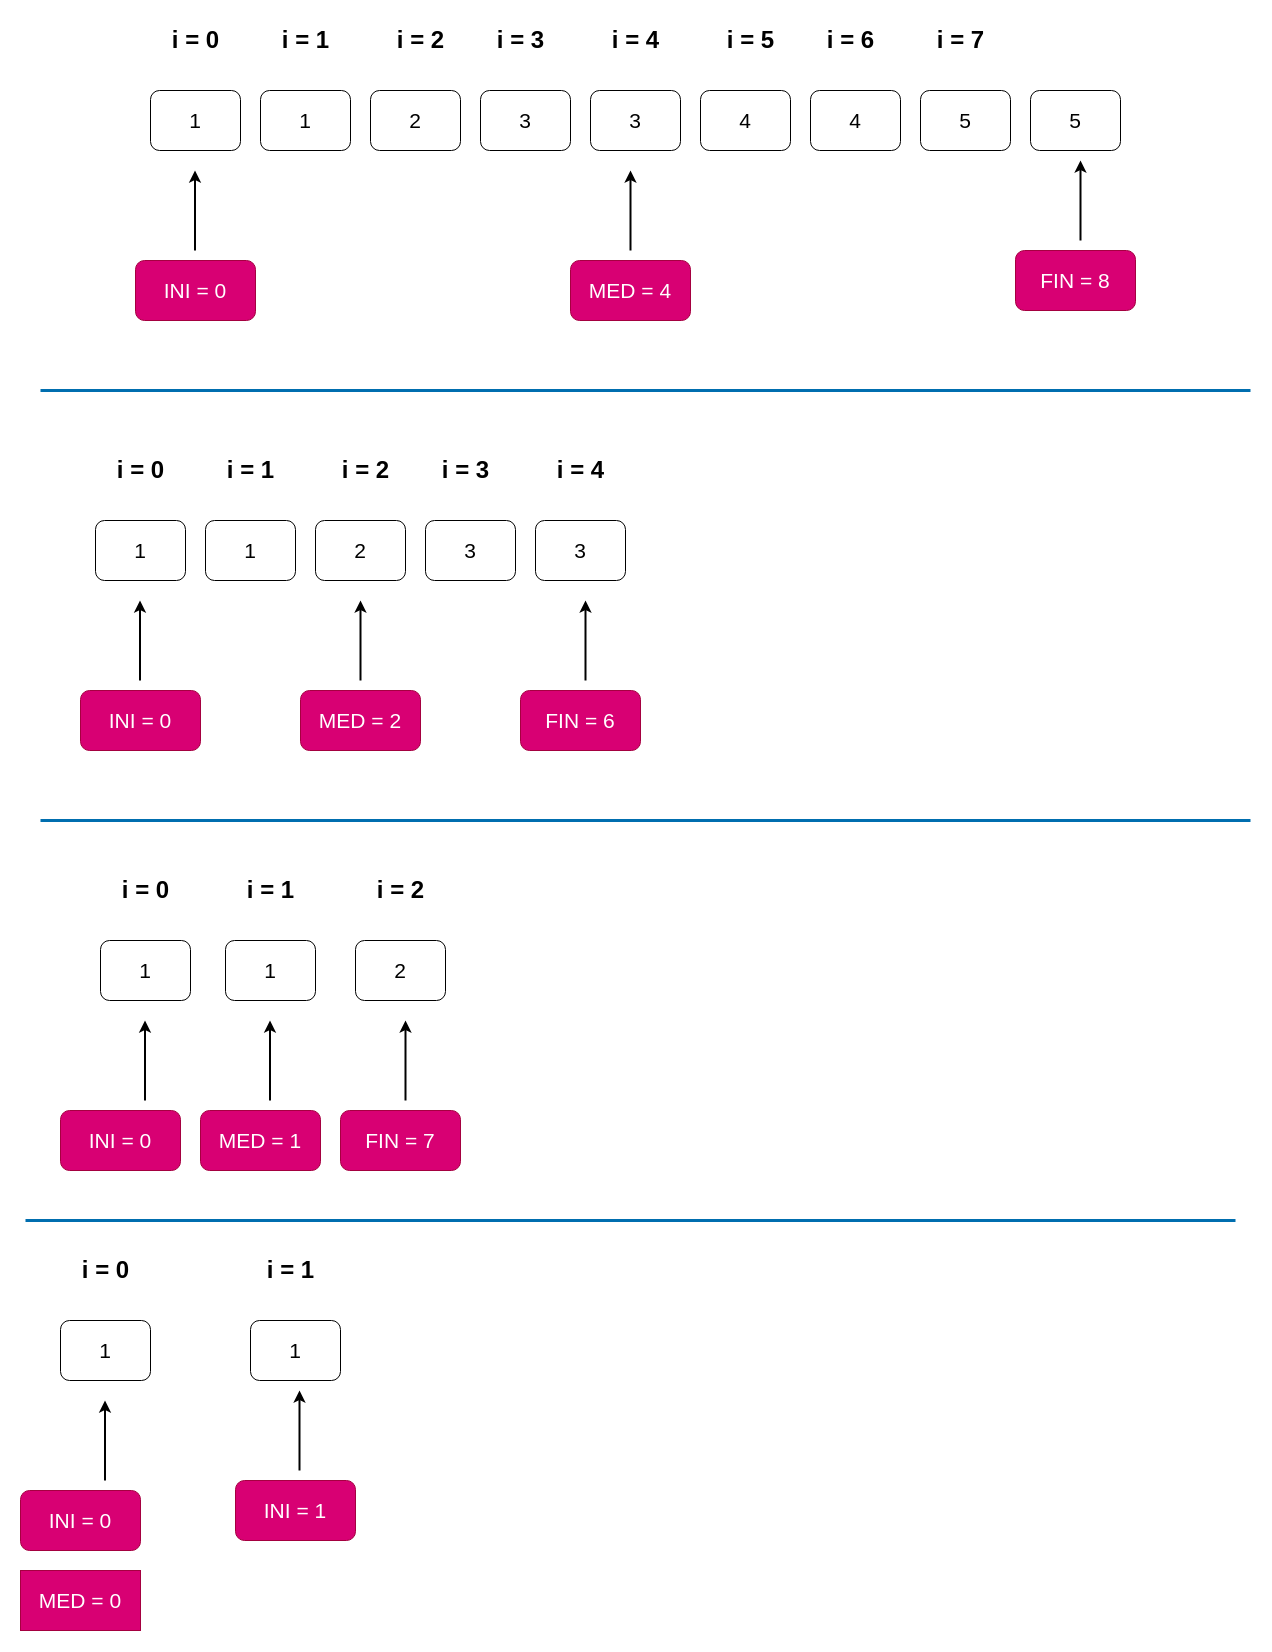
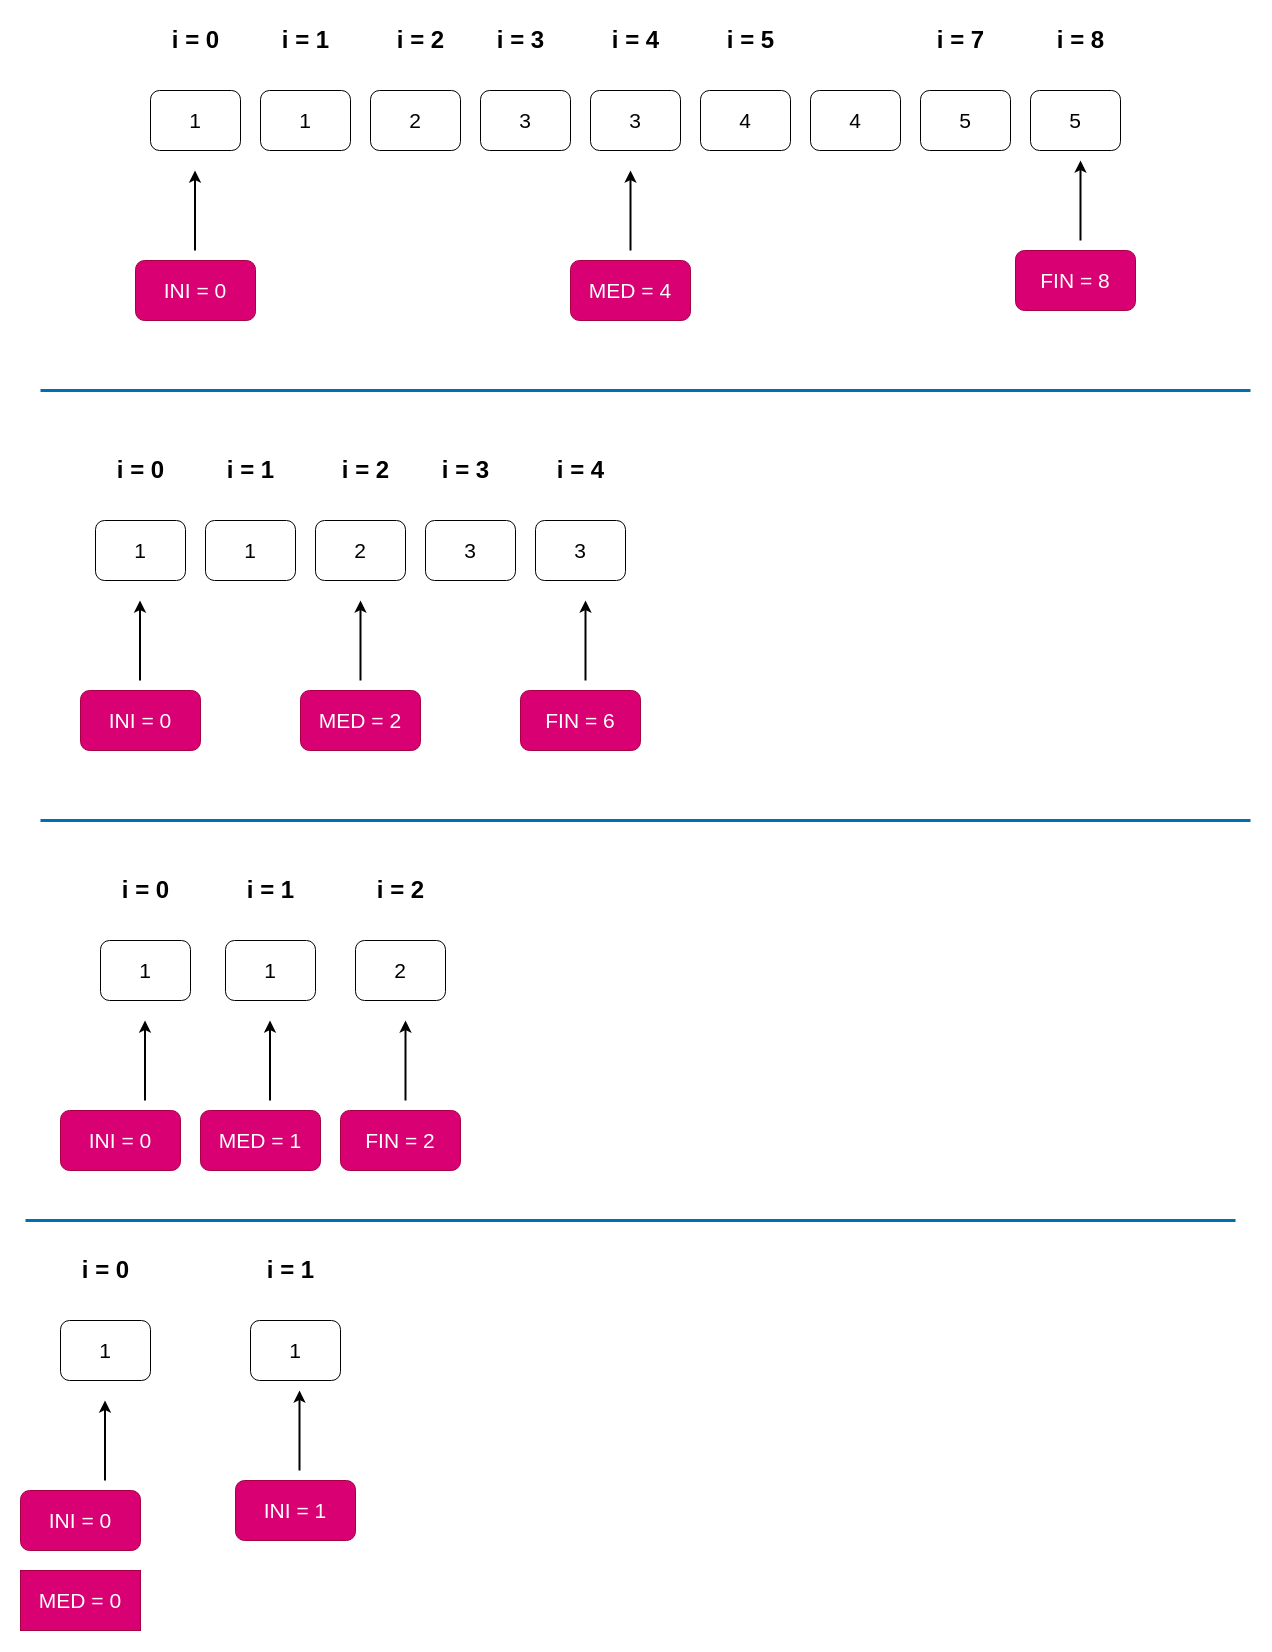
- <mxCell id="24" value="i = 6" style="text;strokeColor=none;fillColor=none;html=1;fontSize=24;fontStyle=1;verticalAlign=middle;align=center;" vertex="1" parent="1"><mxGeometry x="800" y="20" width="100" height="40" as="geometry" /></mxCell>
+ <mxCell id="15" value="i = 8" style="text;strokeColor=none;fillColor=none;html=1;fontSize=24;fontStyle=1;verticalAlign=middle;align=center;" vertex="1" parent="1"><mxGeometry x="1030" y="20" width="100" height="40" as="geometry" /></mxCell>
- <mxCell id="55" value="&lt;font style=&quot;font-size: 21px;&quot;&gt;FIN = 7&lt;/font&gt;" style="rounded=1;whiteSpace=wrap;html=1;fillColor=#d80073;fontColor=#ffffff;strokeColor=#A50040;" vertex="1" parent="1"><mxGeometry x="340" y="1110" width="120" height="60" as="geometry" /></mxCell>
+ <mxCell id="55" value="&lt;font style=&quot;font-size: 21px;&quot;&gt;FIN = 2&lt;/font&gt;" style="rounded=1;whiteSpace=wrap;html=1;fillColor=#d80073;fontColor=#ffffff;strokeColor=#A50040;" vertex="1" parent="1"><mxGeometry x="340" y="1110" width="120" height="60" as="geometry" /></mxCell>
